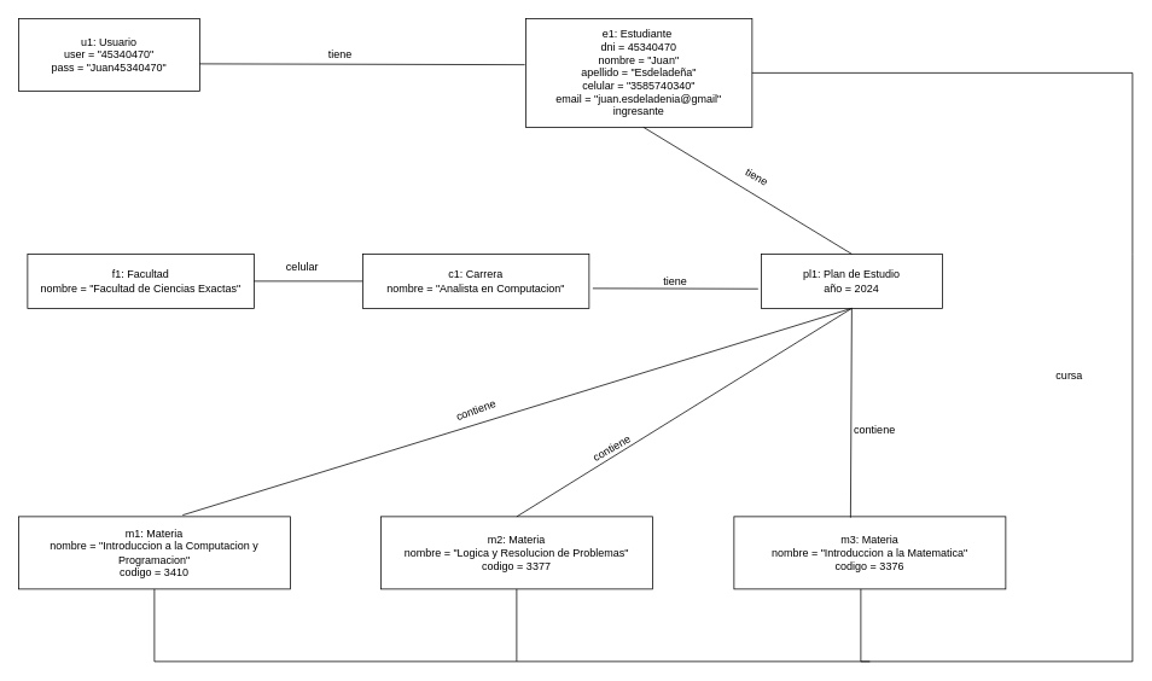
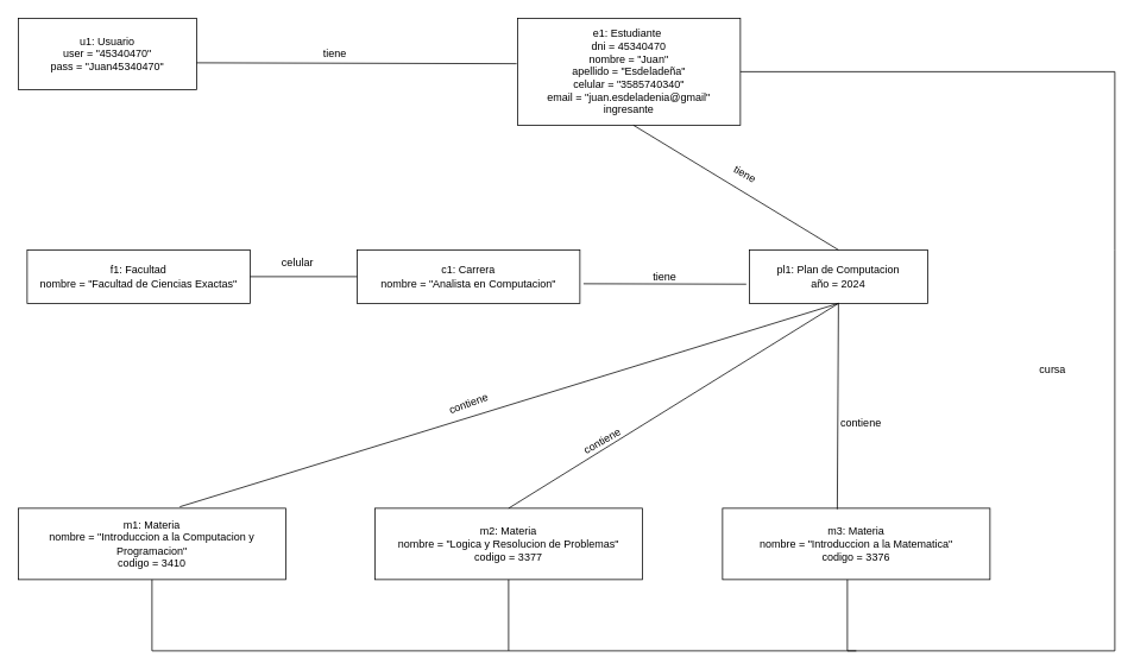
- <mxCell id="7" value="pl1: Plan de Estudio&#10;año = 2024" style="shape=rectangle;whiteSpace=wrap;html=1;" parent="1" vertex="1"><mxGeometry x="840" y="280" width="200" height="60" as="geometry" /></mxCell>
+ <mxCell id="7" value="pl1: Plan de Computacion&#10;año = 2024" style="shape=rectangle;whiteSpace=wrap;html=1;" parent="1" vertex="1"><mxGeometry x="840" y="280" width="200" height="60" as="geometry" /></mxCell>
